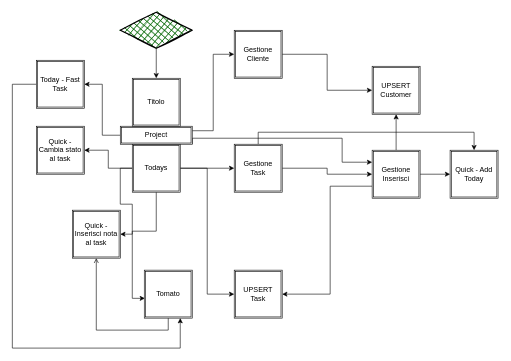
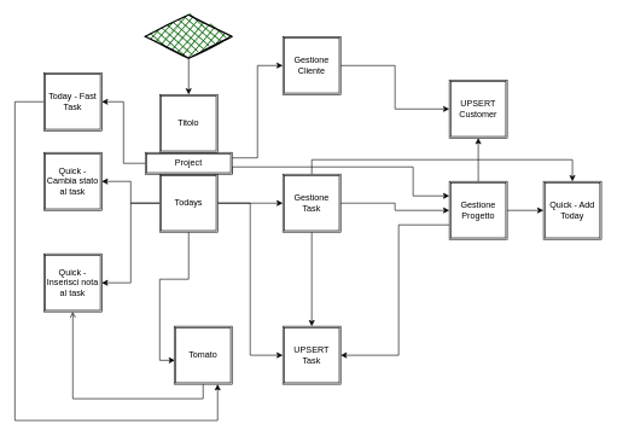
- <mxCell id="11" value="Gestione Inserisci" style="shape=ext;double=1;whiteSpace=wrap;html=1;aspect=fixed;" vertex="1" parent="1"><mxGeometry x="620" y="250" width="80" height="80" as="geometry" /></mxCell>
+ <mxCell id="11" value="Gestione Progetto" style="shape=ext;double=1;whiteSpace=wrap;html=1;aspect=fixed;" vertex="1" parent="1"><mxGeometry x="620" y="250" width="80" height="80" as="geometry" /></mxCell>
- <mxCell id="21" value="Quick - Inserisci nota al task" style="shape=ext;double=1;whiteSpace=wrap;html=1;aspect=fixed;" vertex="1" parent="1"><mxGeometry x="120" y="350" width="80" height="80" as="geometry" /></mxCell>
+ <mxCell id="21" value="Quick - Inserisci nota al task" style="shape=ext;double=1;whiteSpace=wrap;html=1;aspect=fixed;" vertex="1" parent="1"><mxGeometry x="60" y="350" width="80" height="80" as="geometry" /></mxCell>
+ <mxCell id="15" style="edgeStyle=orthogonalEdgeStyle;rounded=0;orthogonalLoop=1;jettySize=auto;html=1;" edge="1" parent="1" source="17" target="22"><mxGeometry relative="1" as="geometry" /></mxCell>
